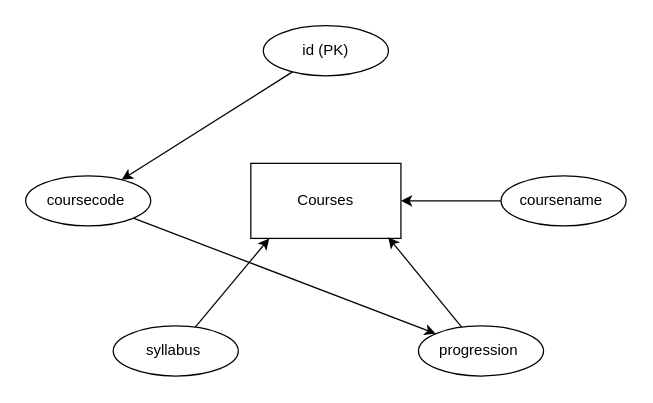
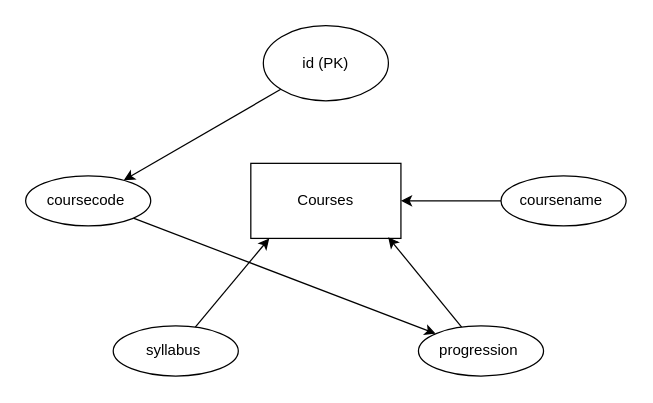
- <mxCell id="12" value="id (PK)" style="ellipse;whiteSpace=wrap;html=1;align=center;" parent="1" vertex="1"><mxGeometry x="210" y="20" width="100" height="40" as="geometry" /></mxCell>
+ <mxCell id="12" value="id (PK)" style="ellipse;whiteSpace=wrap;html=1;align=center;" parent="1" vertex="1"><mxGeometry x="210" y="20" width="100" height="60" as="geometry" /></mxCell>
